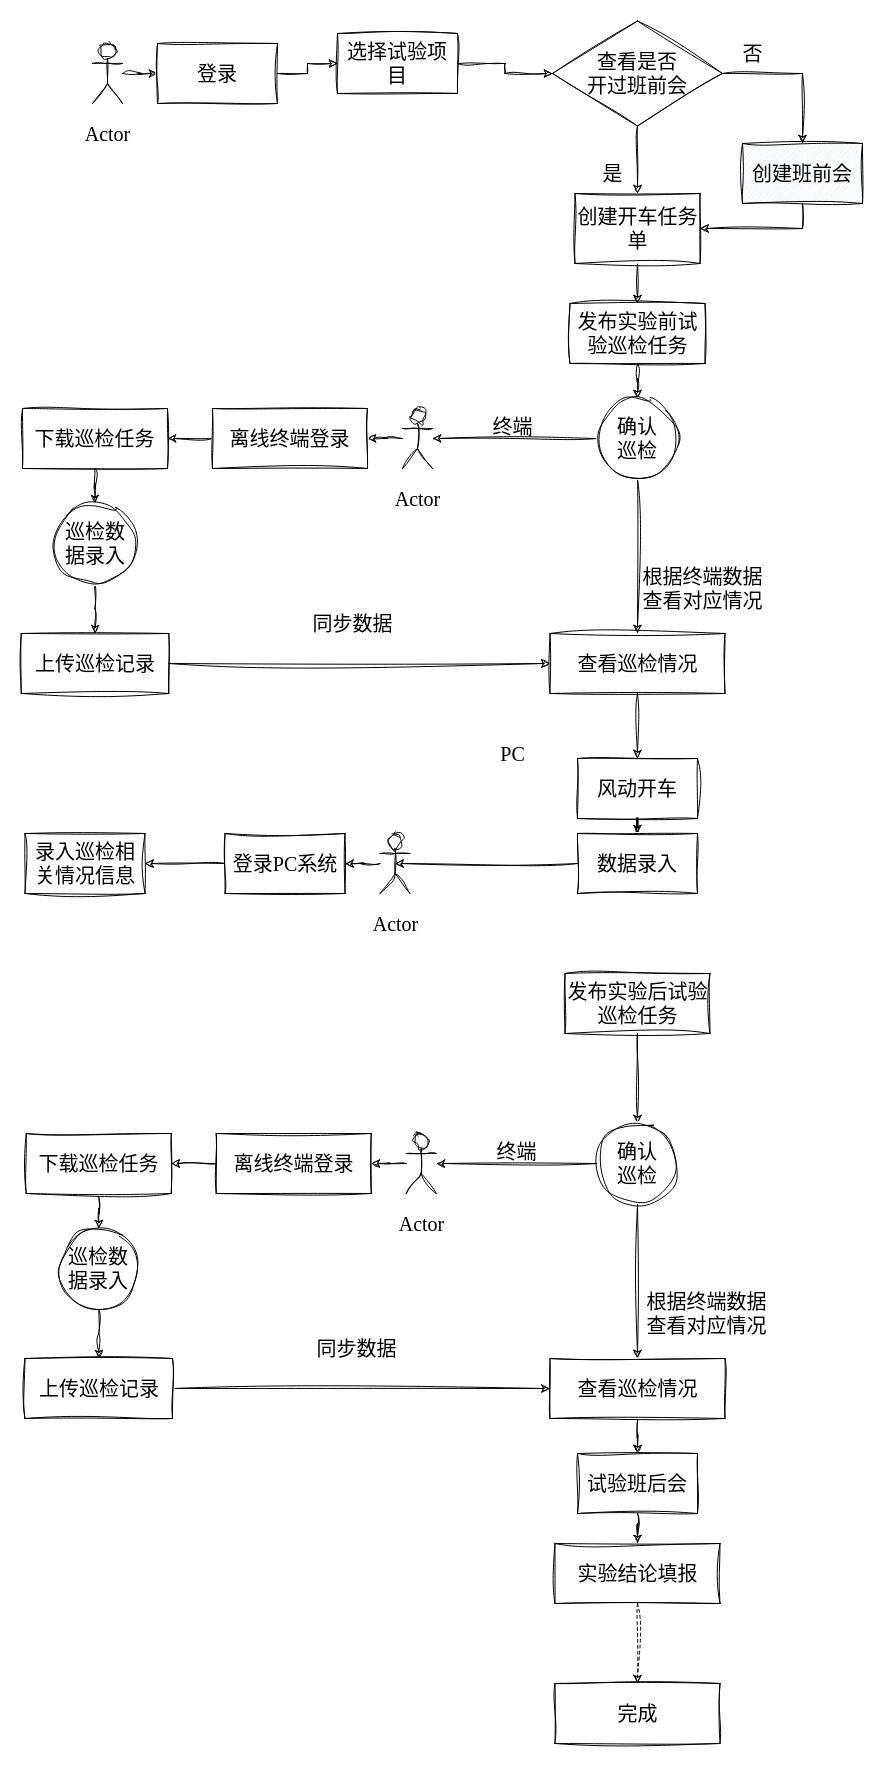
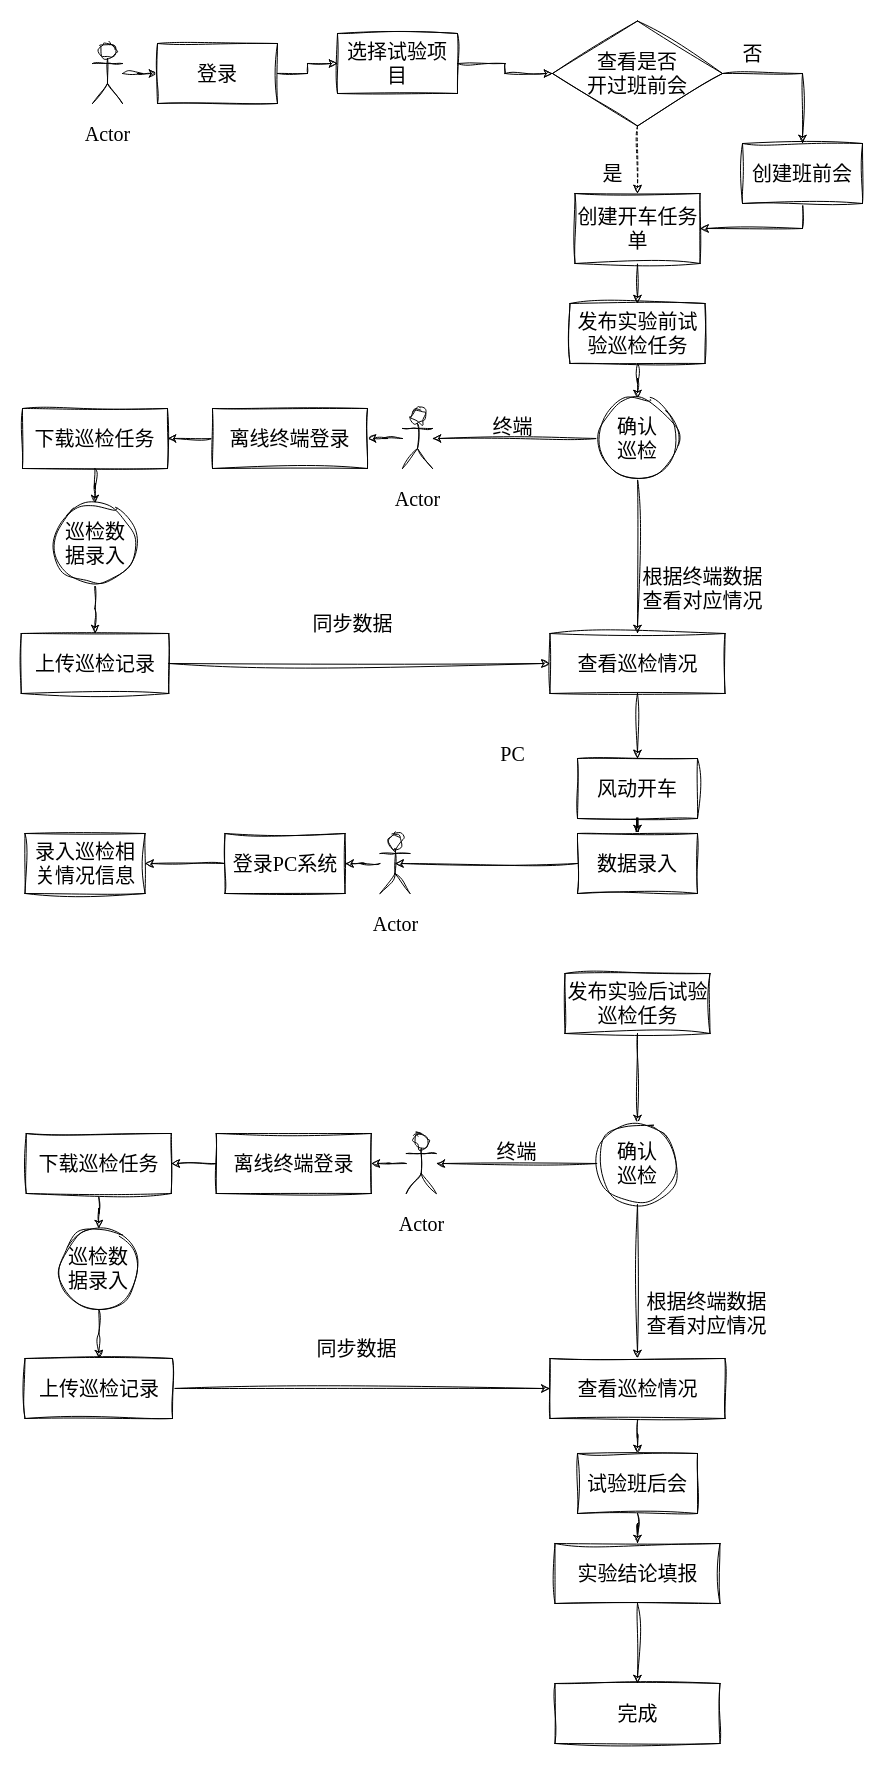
- <mxCell id="8" value="" style="edgeStyle=orthogonalEdgeStyle;rounded=0;sketch=1;hachureGap=4;jiggle=2;curveFitting=1;orthogonalLoop=1;jettySize=auto;html=1;fontFamily=Architects Daughter;fontSource=https%3A%2F%2Ffonts.googleapis.com%2Fcss%3Ffamily%3DArchitects%2BDaughter;fontSize=16;verticalAlign=middle;" parent="1" source="10" target="12" edge="1"><mxGeometry relative="1" as="geometry" /></mxCell>
+ <mxCell id="8" value="" style="edgeStyle=orthogonalEdgeStyle;rounded=0;sketch=1;hachureGap=4;jiggle=2;curveFitting=1;orthogonalLoop=1;jettySize=auto;html=1;fontFamily=Architects Daughter;fontSource=https%3A%2F%2Ffonts.googleapis.com%2Fcss%3Ffamily%3DArchitects%2BDaughter;fontSize=16;verticalAlign=middle;dashed=1;" parent="1" source="10" target="12" edge="1"><mxGeometry relative="1" as="geometry" /></mxCell>
- <mxCell id="15" value="创建班前会" style="whiteSpace=wrap;html=1;fontSize=20;fontFamily=Architects Daughter;verticalAlign=middle;sketch=1;hachureGap=4;jiggle=2;curveFitting=1;fontSource=https%3A%2F%2Ffonts.googleapis.com%2Fcss%3Ffamily%3DArchitects%2BDaughter;fillColor=#dae8fc;" parent="1" vertex="1"><mxGeometry x="742" y="143" width="120" height="60" as="geometry" /></mxCell>
+ <mxCell id="15" value="创建班前会" style="whiteSpace=wrap;html=1;fontSize=20;fontFamily=Architects Daughter;verticalAlign=middle;sketch=1;hachureGap=4;jiggle=2;curveFitting=1;fontSource=https%3A%2F%2Ffonts.googleapis.com%2Fcss%3Ffamily%3DArchitects%2BDaughter;" parent="1" vertex="1"><mxGeometry x="742" y="143" width="120" height="60" as="geometry" /></mxCell>
- <mxCell id="69" value="" style="edgeStyle=orthogonalEdgeStyle;rounded=0;sketch=1;hachureGap=4;jiggle=2;curveFitting=1;orthogonalLoop=1;jettySize=auto;html=1;fontFamily=Architects Daughter;fontSource=https%3A%2F%2Ffonts.googleapis.com%2Fcss%3Ffamily%3DArchitects%2BDaughter;fontSize=16;dashed=1;" parent="1" source="70" target="71" edge="1"><mxGeometry relative="1" as="geometry" /></mxCell>
+ <mxCell id="69" value="" style="edgeStyle=orthogonalEdgeStyle;rounded=0;sketch=1;hachureGap=4;jiggle=2;curveFitting=1;orthogonalLoop=1;jettySize=auto;html=1;fontFamily=Architects Daughter;fontSource=https%3A%2F%2Ffonts.googleapis.com%2Fcss%3Ffamily%3DArchitects%2BDaughter;fontSize=16;" parent="1" source="70" target="71" edge="1"><mxGeometry relative="1" as="geometry" /></mxCell>
